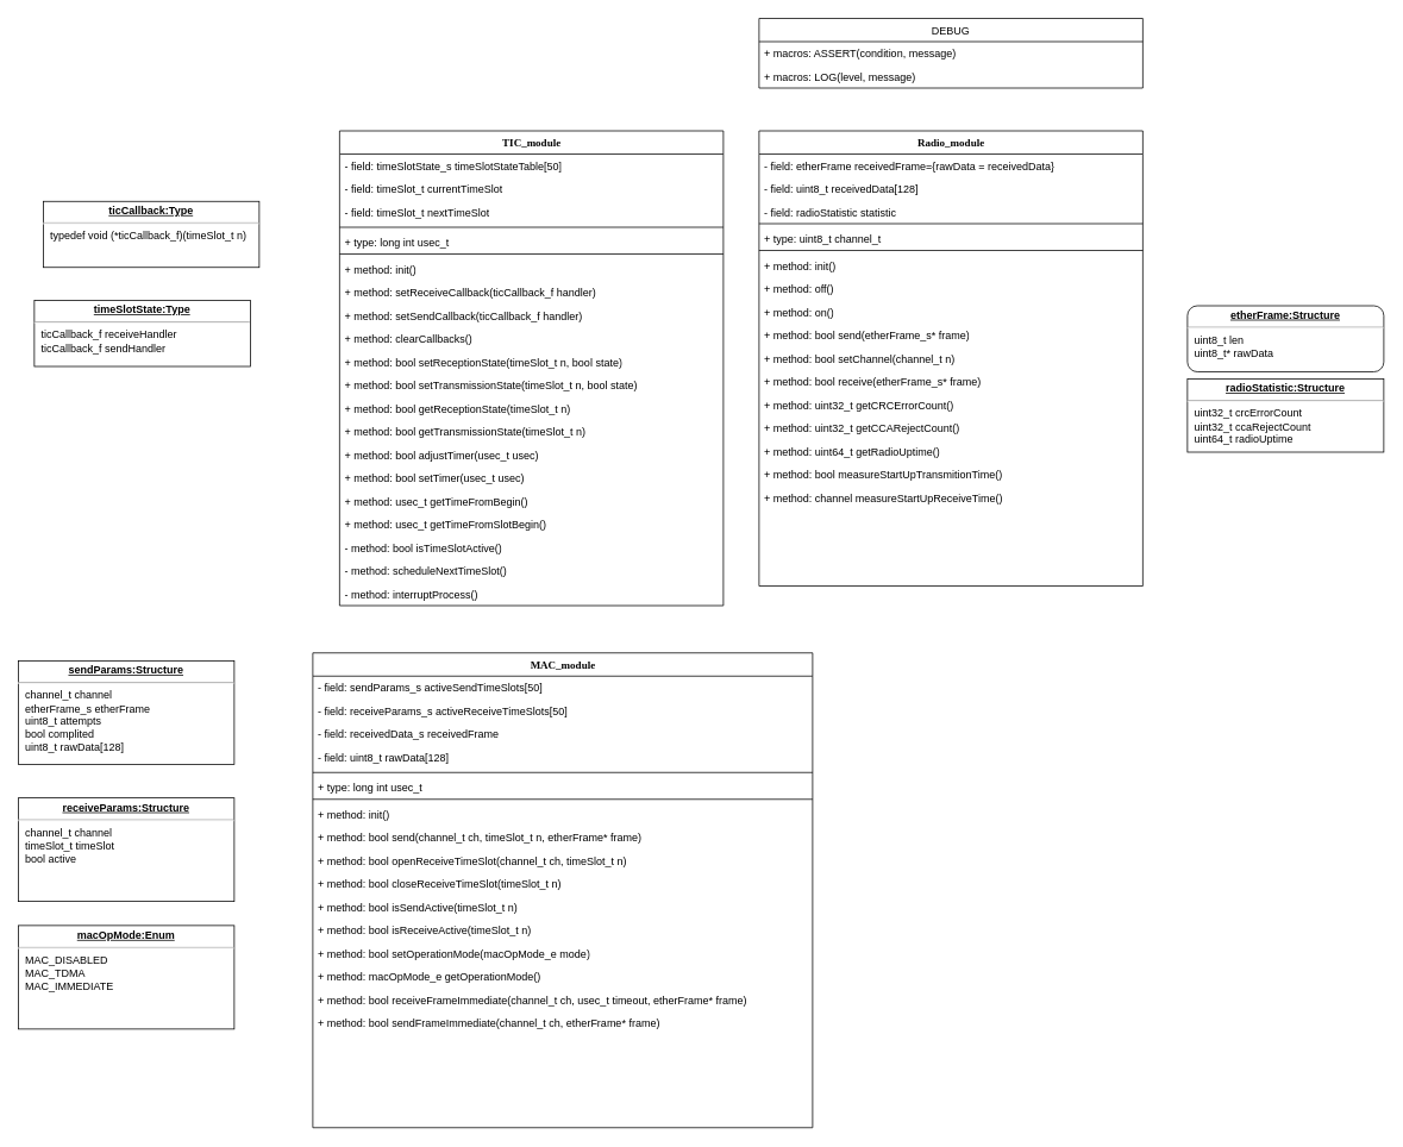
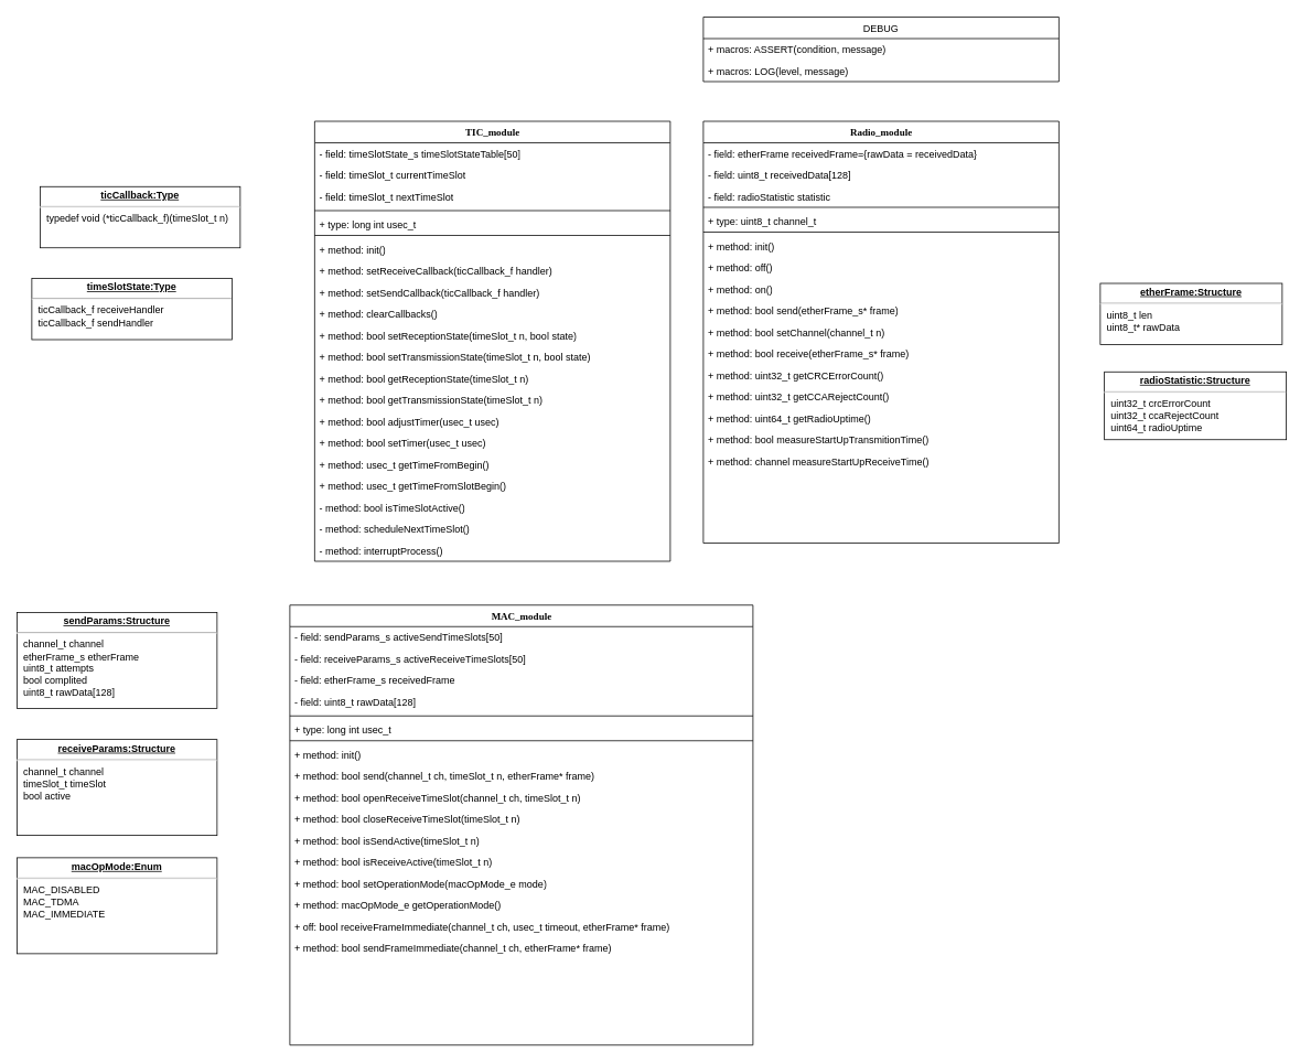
- <mxCell id="23" value="&lt;p style=&quot;margin: 0px ; margin-top: 4px ; text-align: center ; text-decoration: underline&quot;&gt;&lt;b&gt;etherFrame:Structure&lt;/b&gt;&lt;/p&gt;&lt;hr&gt;&lt;p style=&quot;margin: 0px ; margin-left: 8px&quot;&gt;uint8_t len&lt;br&gt;uint8_t* rawData&lt;/p&gt;" style="verticalAlign=top;align=left;overflow=fill;fontSize=12;fontFamily=Helvetica;html=1;rounded=1;" parent="1" vertex="1"><mxGeometry x="1330" y="342" width="220" height="74" as="geometry" /></mxCell>
+ <mxCell id="23" value="&lt;p style=&quot;margin: 0px ; margin-top: 4px ; text-align: center ; text-decoration: underline&quot;&gt;&lt;b&gt;etherFrame:Structure&lt;/b&gt;&lt;/p&gt;&lt;hr&gt;&lt;p style=&quot;margin: 0px ; margin-left: 8px&quot;&gt;uint8_t len&lt;br&gt;uint8_t* rawData&lt;/p&gt;" style="verticalAlign=top;align=left;overflow=fill;fontSize=12;fontFamily=Helvetica;html=1;" parent="1" vertex="1"><mxGeometry x="1330" y="342" width="220" height="74" as="geometry" /></mxCell>
- <mxCell id="24" value="&lt;p style=&quot;margin: 0px ; margin-top: 4px ; text-align: center ; text-decoration: underline&quot;&gt;&lt;b&gt;radioStatistic:Structure&lt;/b&gt;&lt;/p&gt;&lt;hr&gt;&lt;p style=&quot;margin: 0px ; margin-left: 8px&quot;&gt;uint32_t crcErrorCount&lt;br&gt;&lt;/p&gt;&lt;p style=&quot;margin: 0px ; margin-left: 8px&quot;&gt;uint32_t ccaRejectCount&lt;/p&gt;&lt;p style=&quot;margin: 0px ; margin-left: 8px&quot;&gt;uint64_t radioUptime&lt;/p&gt;" style="verticalAlign=top;align=left;overflow=fill;fontSize=12;fontFamily=Helvetica;html=1;" parent="1" vertex="1"><mxGeometry x="1330" y="424" width="220" height="82" as="geometry" /></mxCell>
+ <mxCell id="24" value="&lt;p style=&quot;margin: 0px ; margin-top: 4px ; text-align: center ; text-decoration: underline&quot;&gt;&lt;b&gt;radioStatistic:Structure&lt;/b&gt;&lt;/p&gt;&lt;hr&gt;&lt;p style=&quot;margin: 0px ; margin-left: 8px&quot;&gt;uint32_t crcErrorCount&lt;br&gt;&lt;/p&gt;&lt;p style=&quot;margin: 0px ; margin-left: 8px&quot;&gt;uint32_t ccaRejectCount&lt;/p&gt;&lt;p style=&quot;margin: 0px ; margin-left: 8px&quot;&gt;uint64_t radioUptime&lt;/p&gt;" style="verticalAlign=top;align=left;overflow=fill;fontSize=12;fontFamily=Helvetica;html=1;" parent="1" vertex="1"><mxGeometry x="1335" y="449" width="220" height="82" as="geometry" /></mxCell>
- <mxCell id="52" value="- field: receivedData_s receivedFrame" style="text;html=1;strokeColor=none;fillColor=none;align=left;verticalAlign=top;spacingLeft=4;spacingRight=4;whiteSpace=wrap;overflow=hidden;rotatable=0;points=[[0,0.5],[1,0.5]];portConstraint=eastwest;" parent="49" vertex="1"><mxGeometry y="78" width="560" height="26" as="geometry" /></mxCell>
+ <mxCell id="52" value="- field: etherFrame_s receivedFrame" style="text;html=1;strokeColor=none;fillColor=none;align=left;verticalAlign=top;spacingLeft=4;spacingRight=4;whiteSpace=wrap;overflow=hidden;rotatable=0;points=[[0,0.5],[1,0.5]];portConstraint=eastwest;" parent="49" vertex="1"><mxGeometry y="78" width="560" height="26" as="geometry" /></mxCell>
- <mxCell id="65" value="+ method: bool receiveFrameImmediate(channel_t ch, usec_t timeout, etherFrame* frame)" style="text;html=1;strokeColor=none;fillColor=none;align=left;verticalAlign=top;spacingLeft=4;spacingRight=4;whiteSpace=wrap;overflow=hidden;rotatable=0;points=[[0,0.5],[1,0.5]];portConstraint=eastwest;" parent="49" vertex="1"><mxGeometry y="376" width="560" height="26" as="geometry" /></mxCell>
+ <mxCell id="65" value="+ off: bool receiveFrameImmediate(channel_t ch, usec_t timeout, etherFrame* frame)" style="text;html=1;strokeColor=none;fillColor=none;align=left;verticalAlign=top;spacingLeft=4;spacingRight=4;whiteSpace=wrap;overflow=hidden;rotatable=0;points=[[0,0.5],[1,0.5]];portConstraint=eastwest;" parent="49" vertex="1"><mxGeometry y="376" width="560" height="26" as="geometry" /></mxCell>
